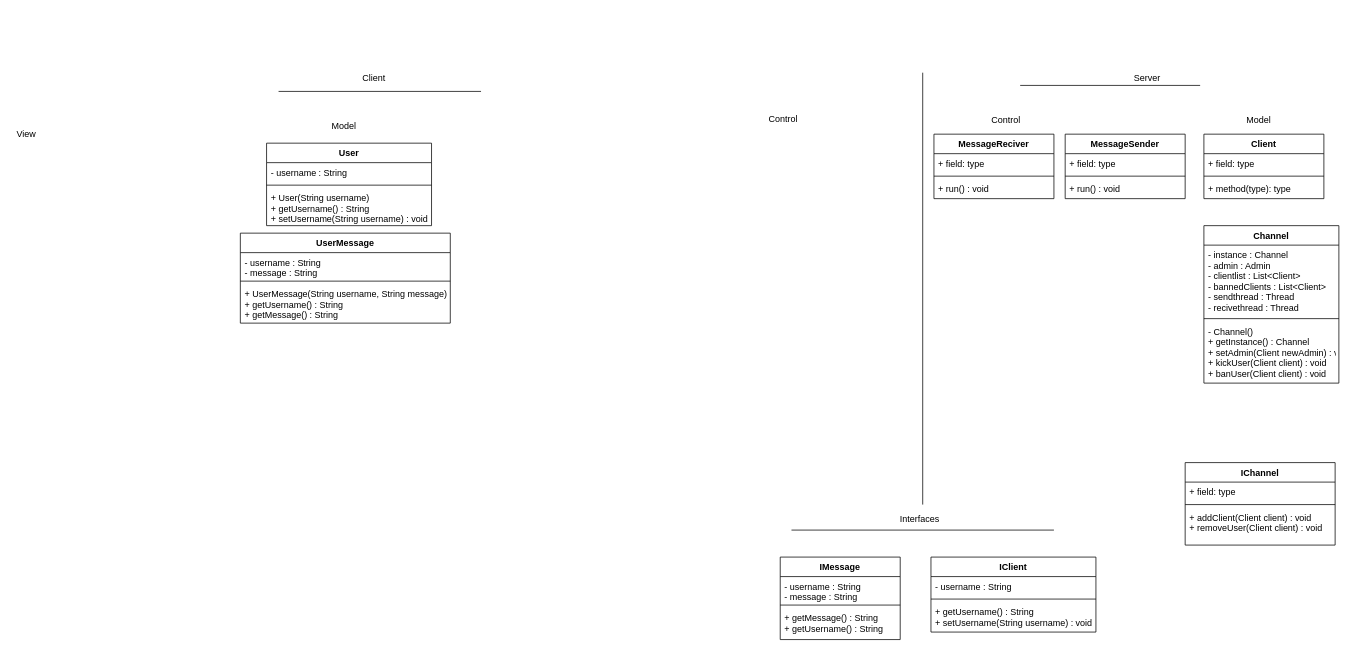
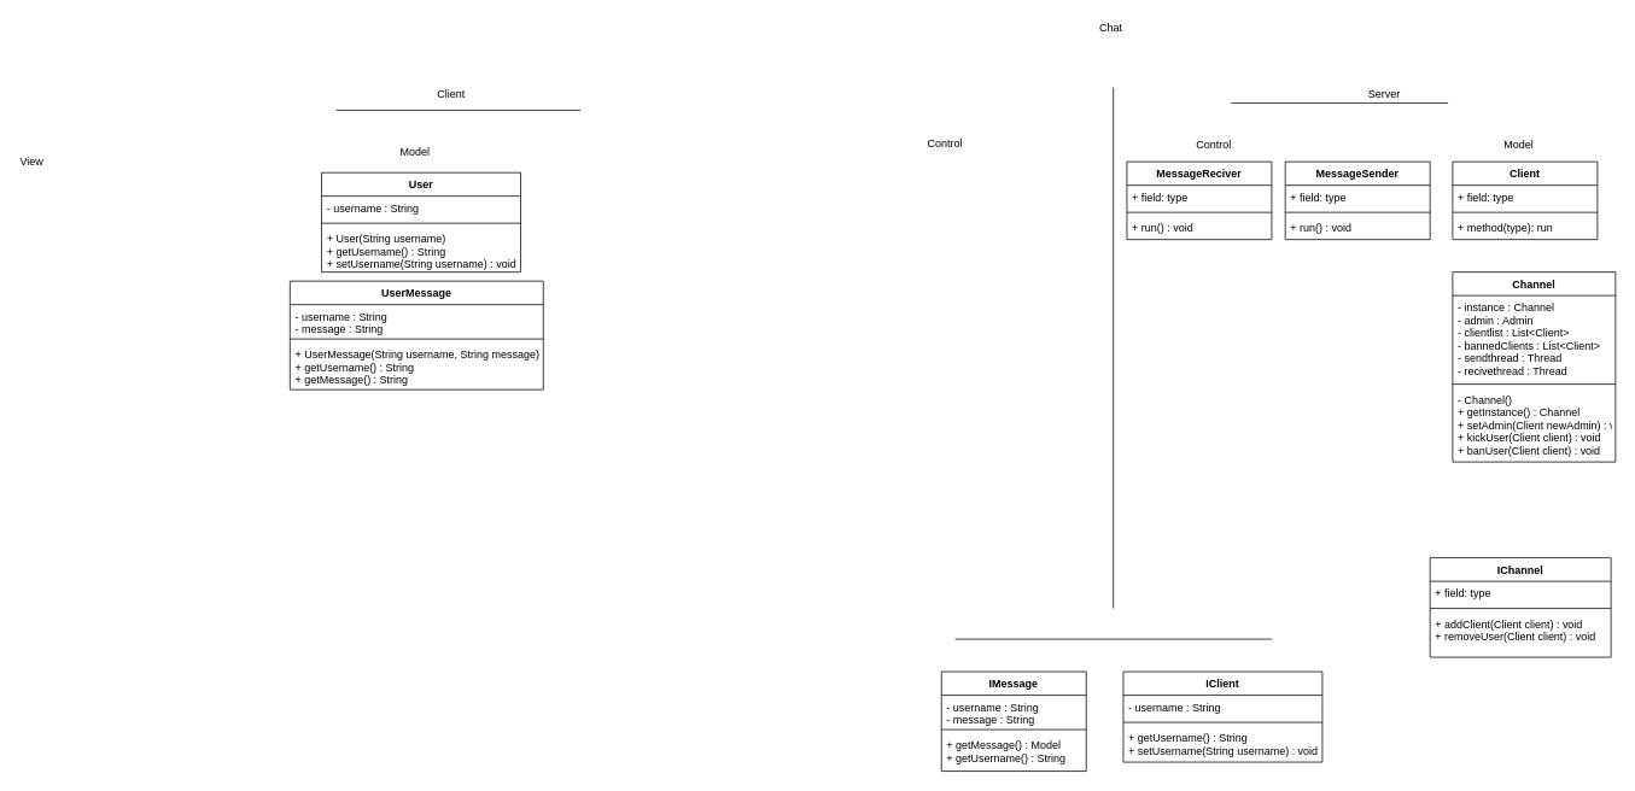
+ <mxCell id="2" value="Chat&lt;br&gt;" style="text;html=1;resizable=0;points=[];autosize=1;align=left;verticalAlign=top;spacingTop=-4;" parent="1" vertex="1"><mxGeometry x="1213" y="20" width="40" height="20" as="geometry" /></mxCell>
- <mxCell id="34" value="+ method(type): type" style="text;strokeColor=none;fillColor=none;align=left;verticalAlign=top;spacingLeft=4;spacingRight=4;overflow=hidden;rotatable=0;points=[[0,0.5],[1,0.5]];portConstraint=eastwest;" vertex="1" parent="31"><mxGeometry y="60" width="160" height="26" as="geometry" /></mxCell>
+ <mxCell id="34" value="+ method(type): run" style="text;strokeColor=none;fillColor=none;align=left;verticalAlign=top;spacingLeft=4;spacingRight=4;overflow=hidden;rotatable=0;points=[[0,0.5],[1,0.5]];portConstraint=eastwest;" vertex="1" parent="31"><mxGeometry y="60" width="160" height="26" as="geometry" /></mxCell>
- <mxCell id="22" value="Interfaces&lt;br&gt;" style="text;html=1;resizable=0;points=[];autosize=1;align=left;verticalAlign=top;spacingTop=-4;" vertex="1" parent="1"><mxGeometry x="1198" y="682" width="70" height="20" as="geometry" /></mxCell>
- <mxCell id="13" value="+ getMessage() : String&#10;+ getUsername() : String" style="text;strokeColor=none;fillColor=none;align=left;verticalAlign=top;spacingLeft=4;spacingRight=4;overflow=hidden;rotatable=0;points=[[0,0.5],[1,0.5]];portConstraint=eastwest;" vertex="1" parent="10"><mxGeometry y="68" width="160" height="42" as="geometry" /></mxCell>
+ <mxCell id="13" value="+ getMessage() : Model&#10;+ getUsername() : String" style="text;strokeColor=none;fillColor=none;align=left;verticalAlign=top;spacingLeft=4;spacingRight=4;overflow=hidden;rotatable=0;points=[[0,0.5],[1,0.5]];portConstraint=eastwest;" vertex="1" parent="10"><mxGeometry y="68" width="160" height="42" as="geometry" /></mxCell>
